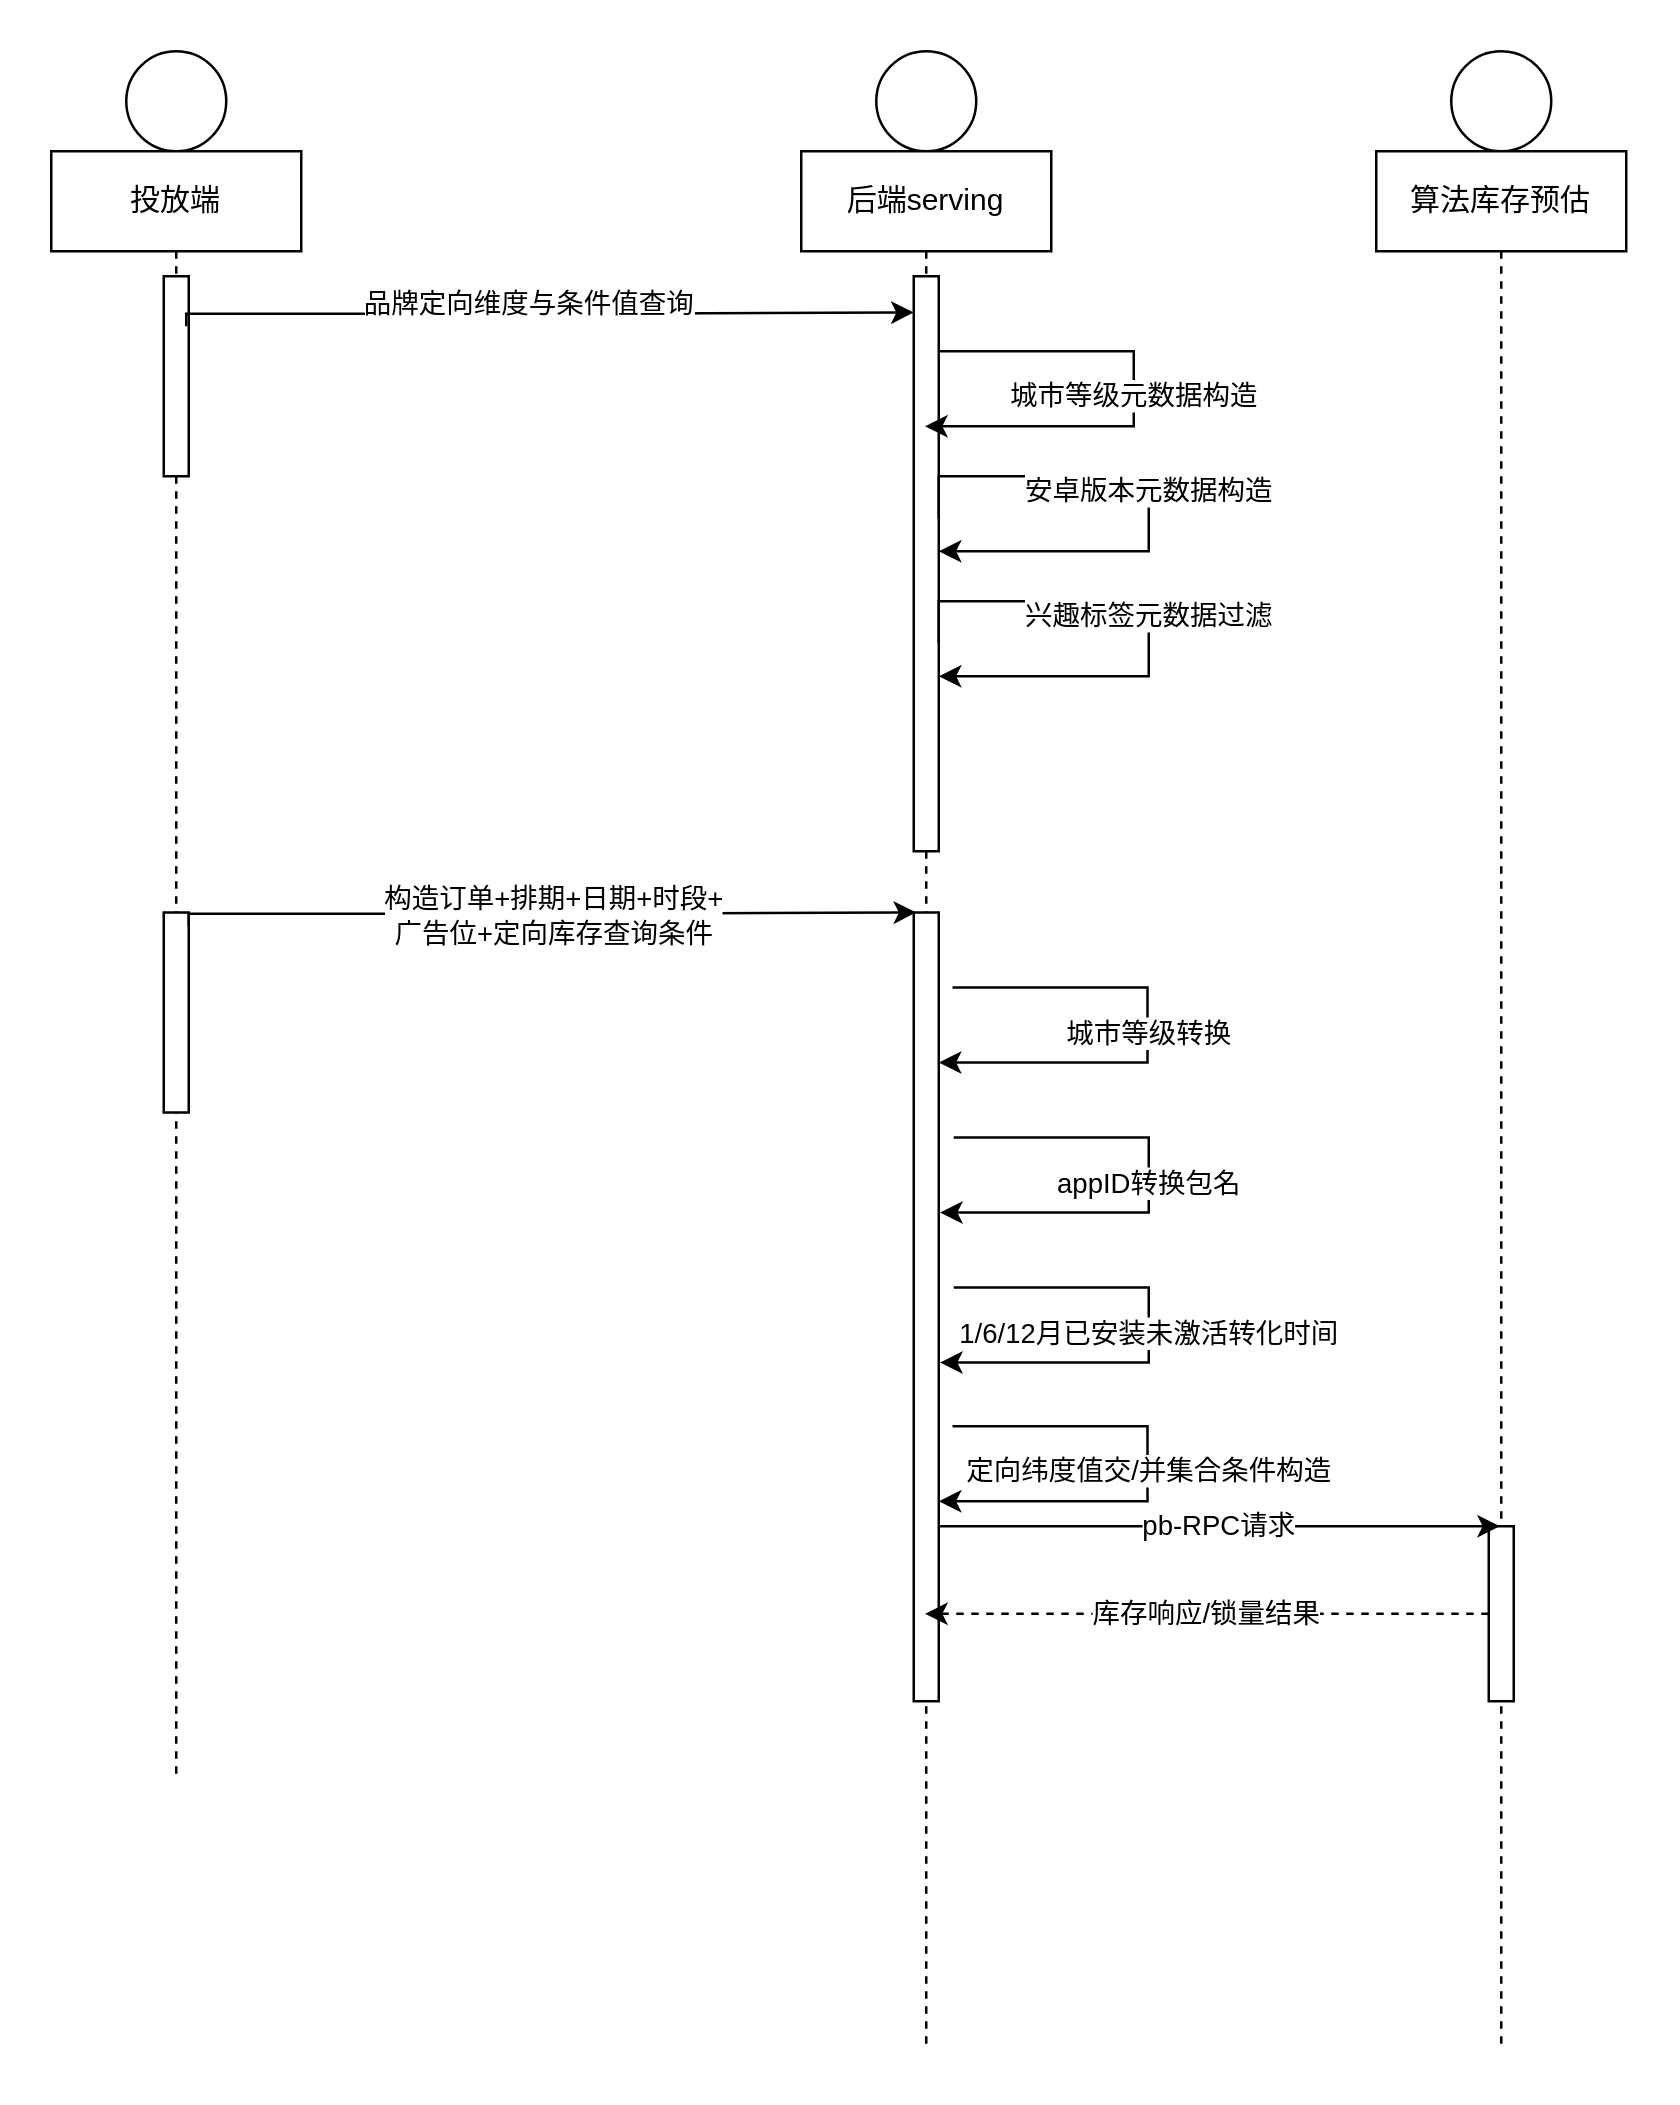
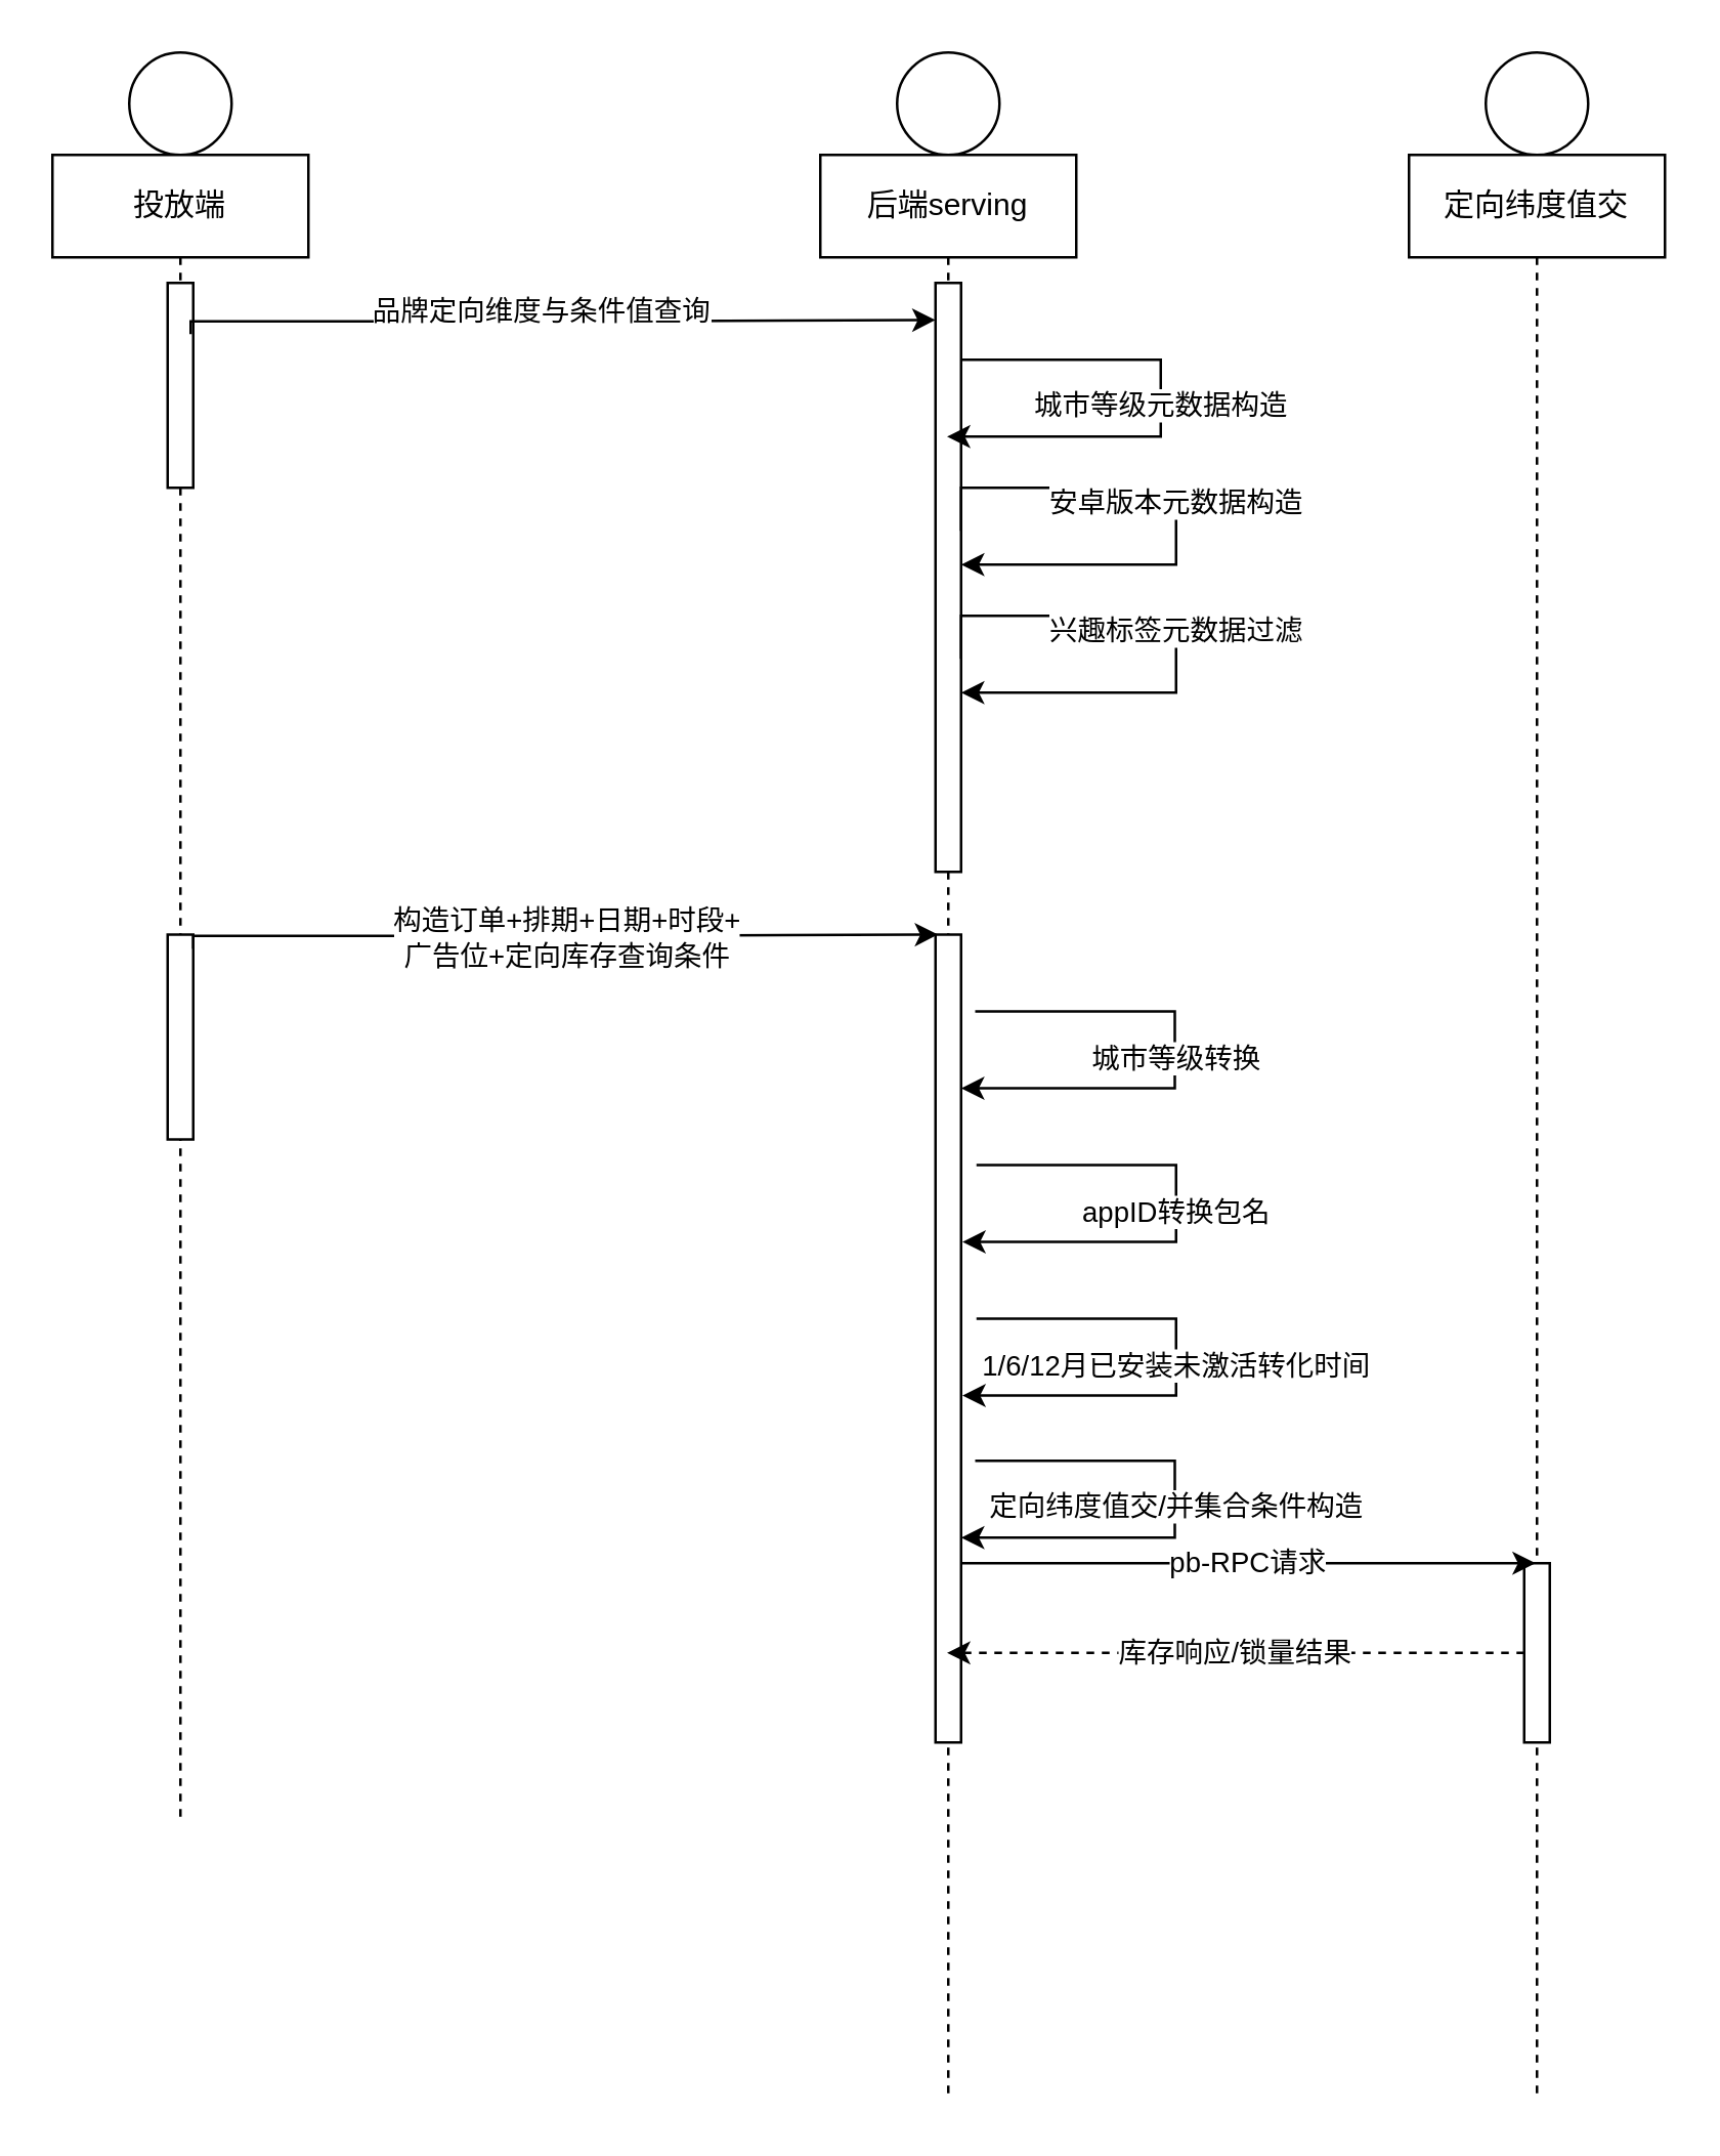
- <mxCell id="12" value="算法库存预估" style="shape=umlLifeline;perimeter=lifelinePerimeter;whiteSpace=wrap;html=1;container=1;collapsible=0;recursiveResize=0;outlineConnect=0;" parent="1" vertex="1"><mxGeometry x="550" y="60" width="100" height="760" as="geometry" /></mxCell>
+ <mxCell id="12" value="定向纬度值交" style="shape=umlLifeline;perimeter=lifelinePerimeter;whiteSpace=wrap;html=1;container=1;collapsible=0;recursiveResize=0;outlineConnect=0;" parent="1" vertex="1"><mxGeometry x="550" y="60" width="100" height="760" as="geometry" /></mxCell>
